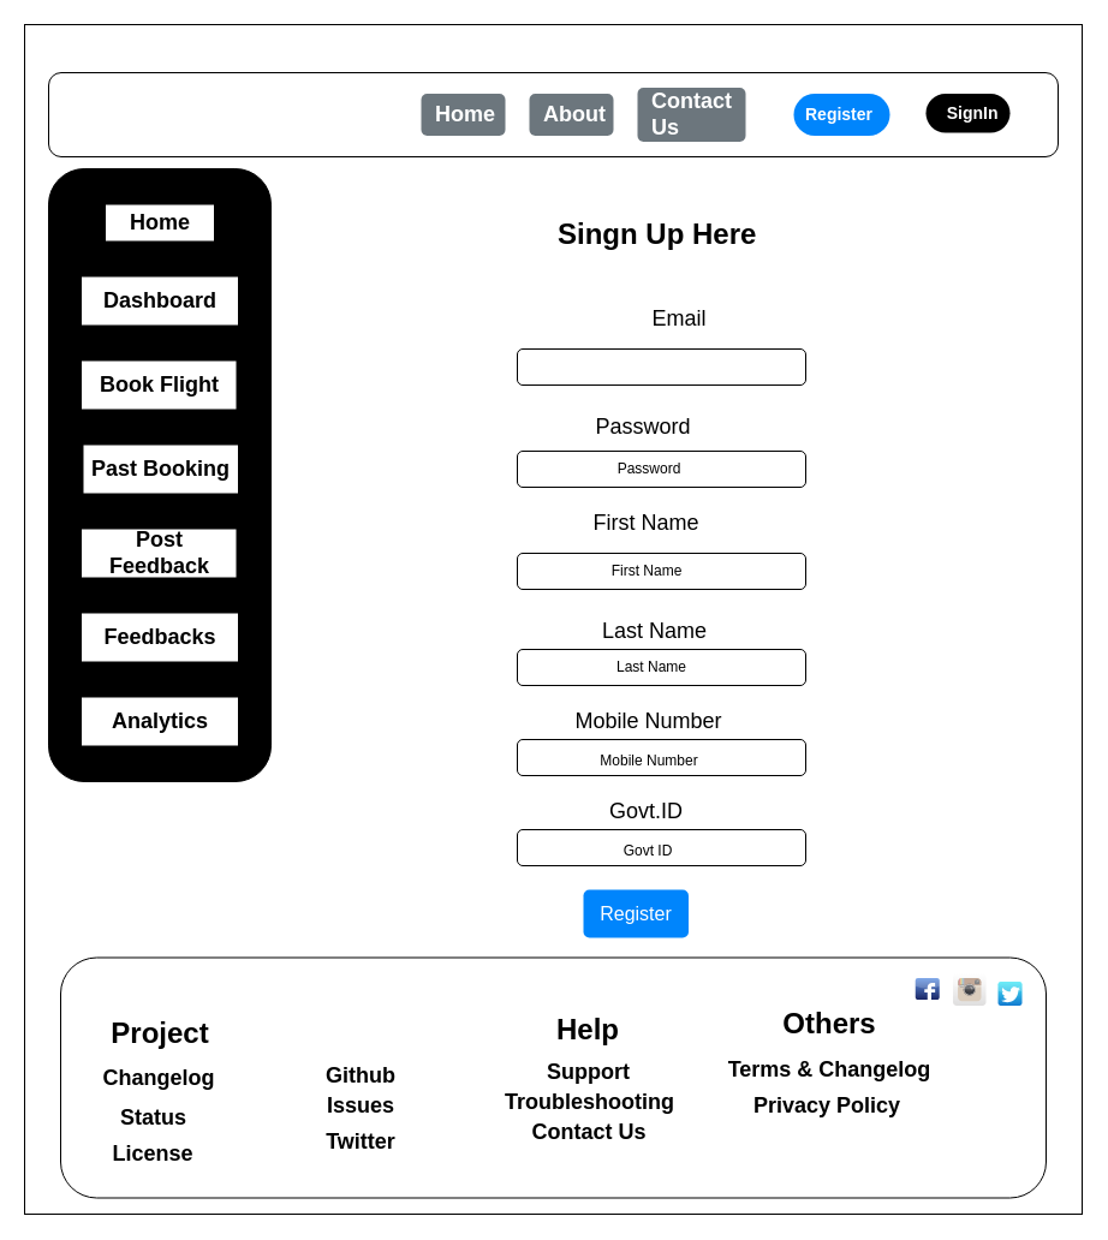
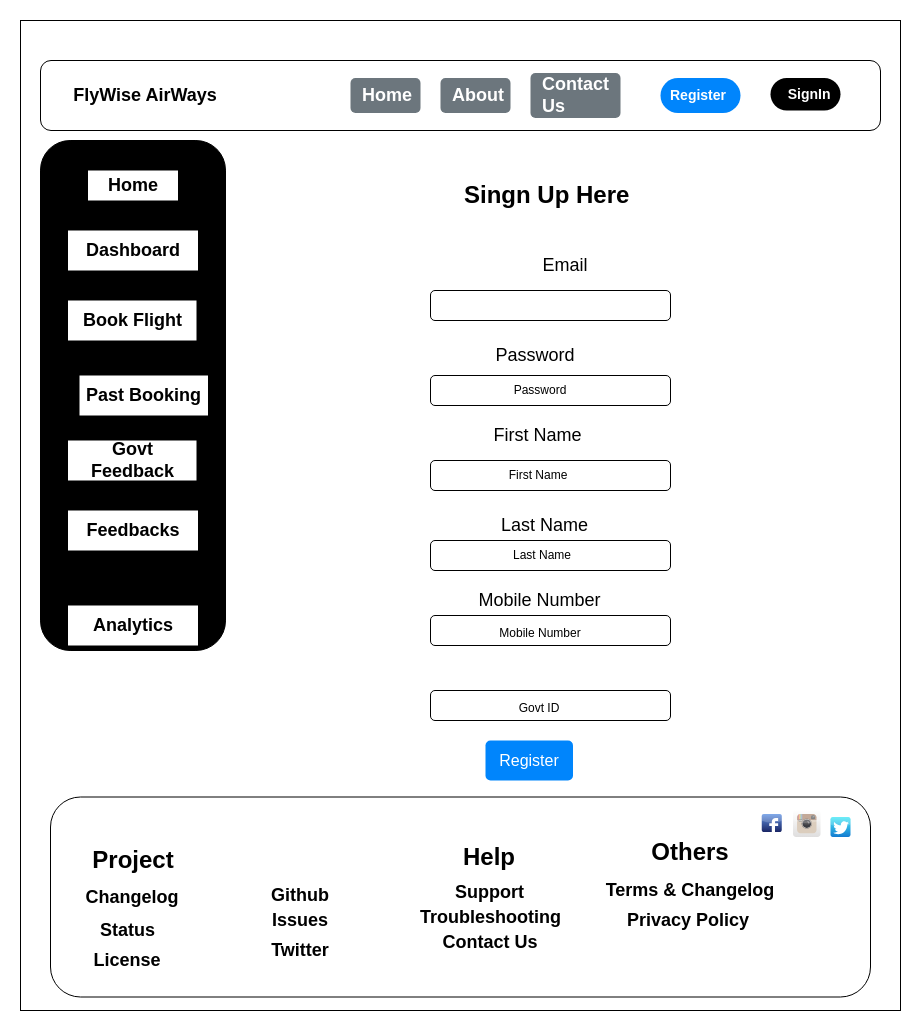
+ <mxCell id="5" value="&lt;font style=&quot;font-size: 18px;&quot;&gt;&lt;b&gt;FlyWise AirWays&lt;/b&gt;&lt;/font&gt;" style="text;html=1;align=center;verticalAlign=middle;whiteSpace=wrap;rounded=0;" vertex="1" parent="1"><mxGeometry x="40" y="80" width="210" height="30" as="geometry" /></mxCell>
- <mxCell id="15" value="&lt;span style=&quot;font-size: 18px;&quot;&gt;&lt;b&gt;Past Booking&lt;/b&gt;&lt;/span&gt;" style="text;html=1;align=center;verticalAlign=middle;whiteSpace=wrap;rounded=0;fillColor=#FFFFFF;" vertex="1" parent="1"><mxGeometry x="69" y="370" width="128.5" height="40" as="geometry" /></mxCell>
+ <mxCell id="15" value="&lt;span style=&quot;font-size: 18px;&quot;&gt;&lt;b&gt;Past Booking&lt;/b&gt;&lt;/span&gt;" style="text;html=1;align=center;verticalAlign=middle;whiteSpace=wrap;rounded=0;fillColor=#FFFFFF;" vertex="1" parent="1"><mxGeometry x="79" y="375" width="128.5" height="40" as="geometry" /></mxCell>
- <mxCell id="16" value="&lt;span style=&quot;font-size: 18px;&quot;&gt;&lt;b&gt;Post Feedback&lt;/b&gt;&lt;/span&gt;" style="text;html=1;align=center;verticalAlign=middle;whiteSpace=wrap;rounded=0;fillColor=#FFFFFF;" vertex="1" parent="1"><mxGeometry x="67.5" y="440" width="128.5" height="40" as="geometry" /></mxCell>
+ <mxCell id="16" value="&lt;span style=&quot;font-size: 18px;&quot;&gt;&lt;b&gt;Govt Feedback&lt;/b&gt;&lt;/span&gt;" style="text;html=1;align=center;verticalAlign=middle;whiteSpace=wrap;rounded=0;fillColor=#FFFFFF;" vertex="1" parent="1"><mxGeometry x="67.5" y="440" width="128.5" height="40" as="geometry" /></mxCell>
- <mxCell id="18" value="&lt;span style=&quot;font-size: 18px;&quot;&gt;&lt;b&gt;Analytics&lt;/b&gt;&lt;/span&gt;" style="text;html=1;align=center;verticalAlign=middle;whiteSpace=wrap;rounded=0;fillColor=#FFFFFF;" vertex="1" parent="1"><mxGeometry x="67.5" y="580" width="130" height="40" as="geometry" /></mxCell>
+ <mxCell id="18" value="&lt;span style=&quot;font-size: 18px;&quot;&gt;&lt;b&gt;Analytics&lt;/b&gt;&lt;/span&gt;" style="text;html=1;align=center;verticalAlign=middle;whiteSpace=wrap;rounded=0;fillColor=#FFFFFF;" vertex="1" parent="1"><mxGeometry x="67.5" y="605" width="130" height="40" as="geometry" /></mxCell>
- <mxCell id="53" value="&lt;span style=&quot;font-size: 18px;&quot;&gt;Govt.ID&lt;/span&gt;" style="text;html=1;align=center;verticalAlign=middle;whiteSpace=wrap;rounded=0;" vertex="1" parent="1"><mxGeometry x="475" y="660" width="125" height="30" as="geometry" /></mxCell>
